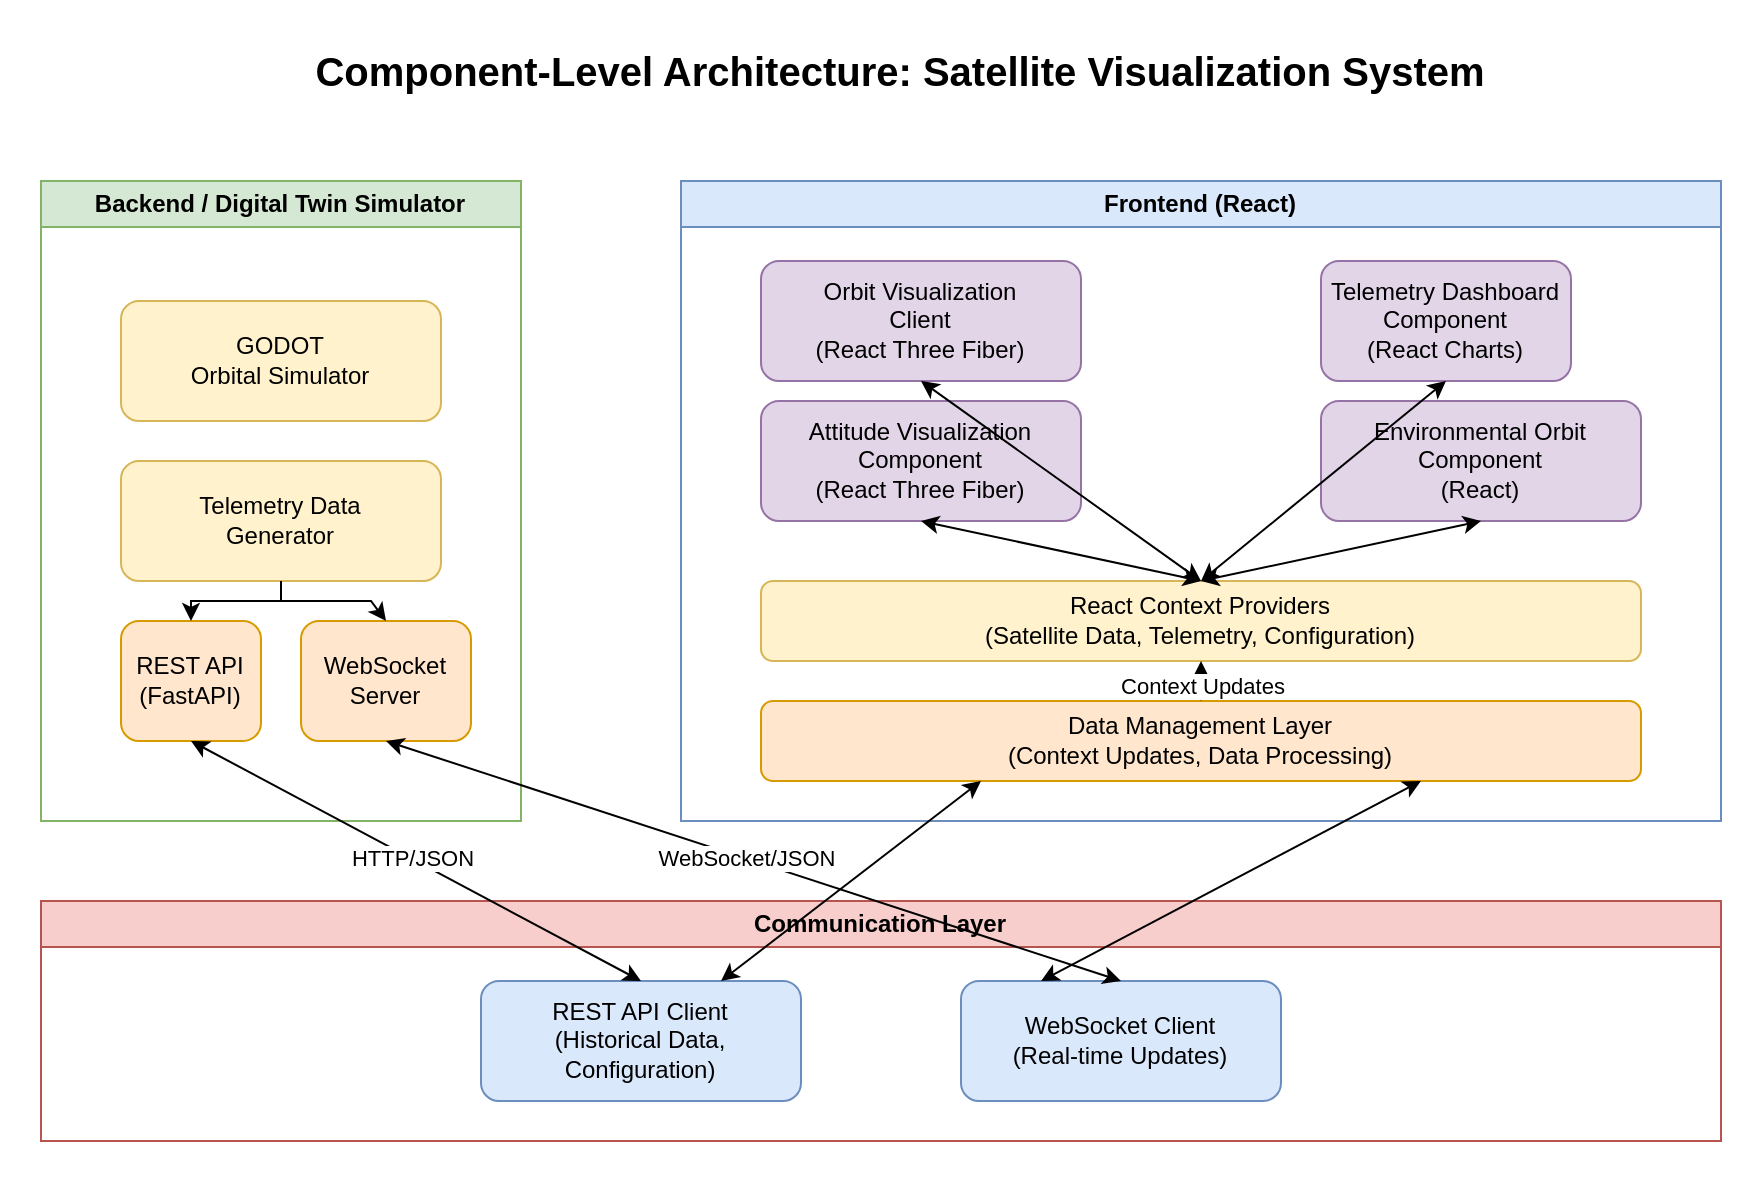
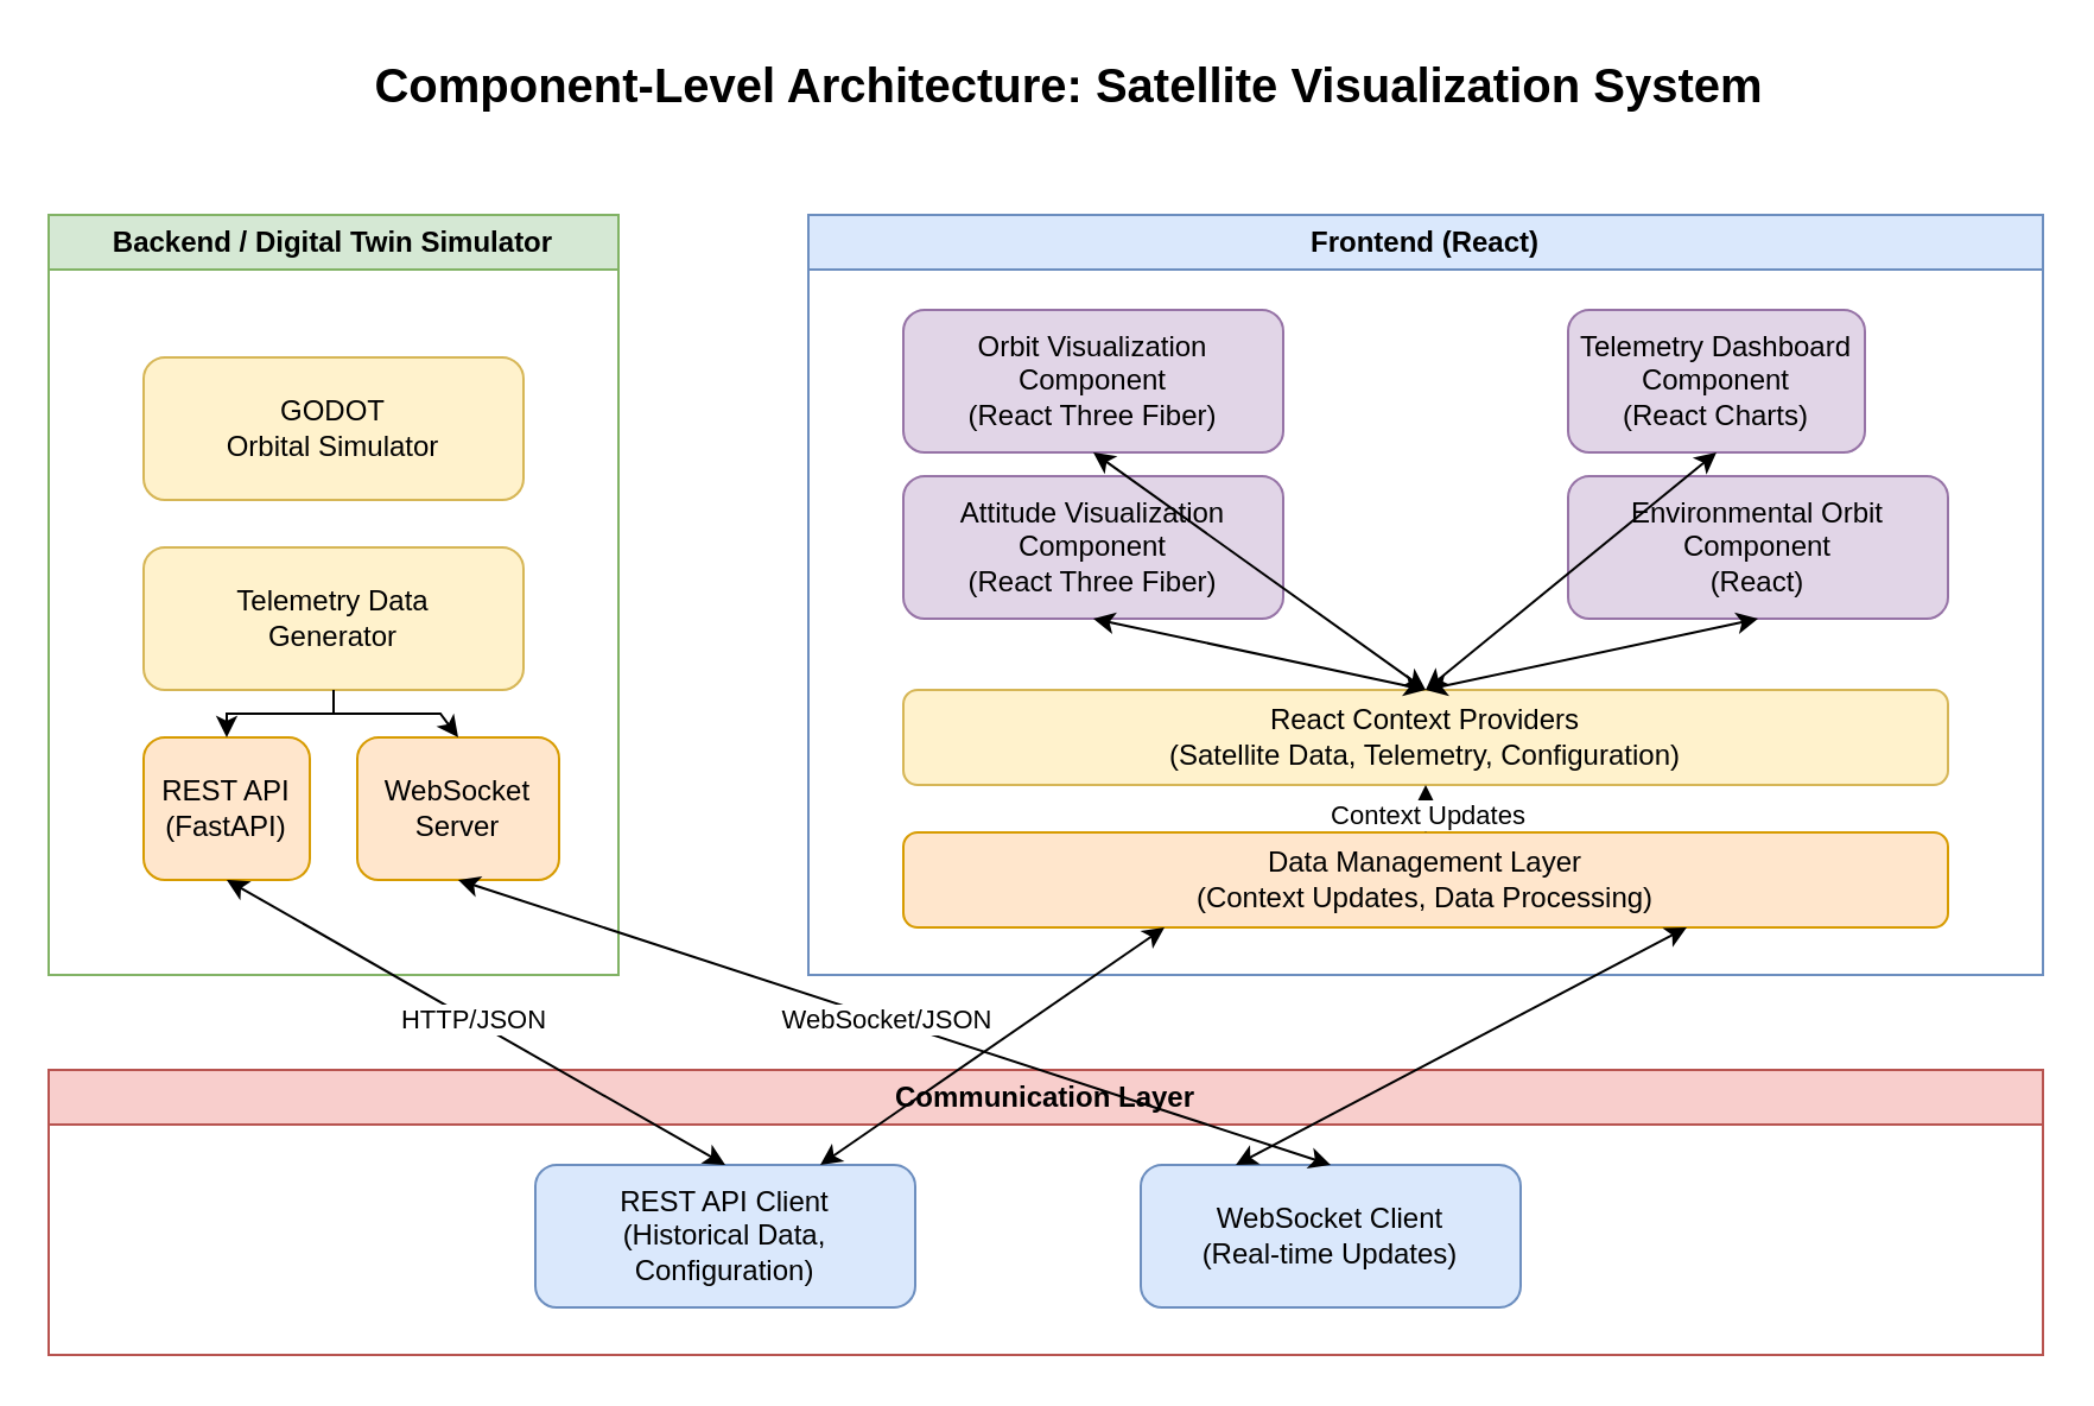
- <mxCell id="3" value="Orbit Visualization&lt;br&gt;Client&lt;br&gt;(React Three Fiber)" style="rounded=1;whiteSpace=wrap;html=1;fillColor=#e1d5e7;strokeColor=#9673a6;" vertex="1" parent="2"><mxGeometry x="40" y="40" width="160" height="60" as="geometry" /></mxCell>
+ <mxCell id="3" value="Orbit Visualization&lt;br&gt;Component&lt;br&gt;(React Three Fiber)" style="rounded=1;whiteSpace=wrap;html=1;fillColor=#e1d5e7;strokeColor=#9673a6;" vertex="1" parent="2"><mxGeometry x="40" y="40" width="160" height="60" as="geometry" /></mxCell>
- <mxCell id="23" value="REST API Client&lt;br&gt;(Historical Data, Configuration)" style="rounded=1;whiteSpace=wrap;html=1;fillColor=#dae8fc;strokeColor=#6c8ebf;" vertex="1" parent="22"><mxGeometry x="220" y="40" width="160" height="60" as="geometry" /></mxCell>
+ <mxCell id="23" value="REST API Client&lt;br&gt;(Historical Data, Configuration)" style="rounded=1;whiteSpace=wrap;html=1;fillColor=#dae8fc;strokeColor=#6c8ebf;" vertex="1" parent="22"><mxGeometry x="205" y="40" width="160" height="60" as="geometry" /></mxCell>
